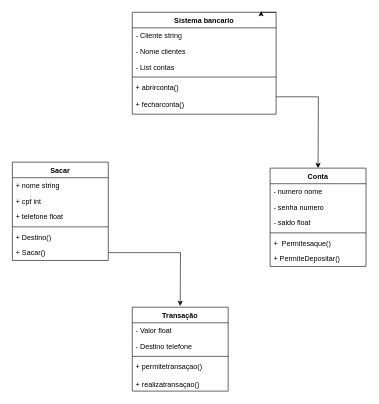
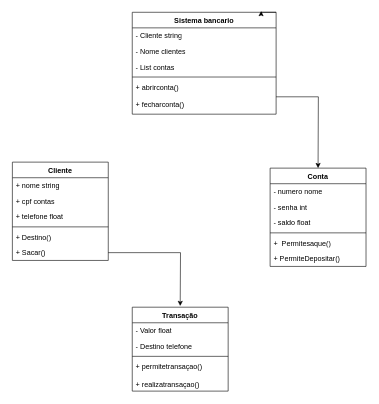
- <mxCell id="10" value="Sacar" style="swimlane;fontStyle=1;align=center;verticalAlign=top;childLayout=stackLayout;horizontal=1;startSize=26;horizontalStack=0;resizeParent=1;resizeParentMax=0;resizeLast=0;collapsible=1;marginBottom=0;whiteSpace=wrap;html=1;" vertex="1" parent="1"><mxGeometry x="20" y="270" width="160" height="164" as="geometry" /></mxCell>
+ <mxCell id="10" value="Cliente" style="swimlane;fontStyle=1;align=center;verticalAlign=top;childLayout=stackLayout;horizontal=1;startSize=26;horizontalStack=0;resizeParent=1;resizeParentMax=0;resizeLast=0;collapsible=1;marginBottom=0;whiteSpace=wrap;html=1;" vertex="1" parent="1"><mxGeometry x="20" y="270" width="160" height="164" as="geometry" /></mxCell>
- <mxCell id="12" value="+ cpf int" style="text;strokeColor=none;fillColor=none;align=left;verticalAlign=top;spacingLeft=4;spacingRight=4;overflow=hidden;rotatable=0;points=[[0,0.5],[1,0.5]];portConstraint=eastwest;whiteSpace=wrap;html=1;" vertex="1" parent="10"><mxGeometry y="52" width="160" height="26" as="geometry" /></mxCell>
+ <mxCell id="12" value="+ cpf contas" style="text;strokeColor=none;fillColor=none;align=left;verticalAlign=top;spacingLeft=4;spacingRight=4;overflow=hidden;rotatable=0;points=[[0,0.5],[1,0.5]];portConstraint=eastwest;whiteSpace=wrap;html=1;" vertex="1" parent="10"><mxGeometry y="52" width="160" height="26" as="geometry" /></mxCell>
- <mxCell id="20" value="- senha numero" style="text;strokeColor=none;fillColor=none;align=left;verticalAlign=top;spacingLeft=4;spacingRight=4;overflow=hidden;rotatable=0;points=[[0,0.5],[1,0.5]];portConstraint=eastwest;whiteSpace=wrap;html=1;" vertex="1" parent="18"><mxGeometry y="52" width="160" height="26" as="geometry" /></mxCell>
+ <mxCell id="20" value="- senha int" style="text;strokeColor=none;fillColor=none;align=left;verticalAlign=top;spacingLeft=4;spacingRight=4;overflow=hidden;rotatable=0;points=[[0,0.5],[1,0.5]];portConstraint=eastwest;whiteSpace=wrap;html=1;" vertex="1" parent="18"><mxGeometry y="52" width="160" height="26" as="geometry" /></mxCell>
